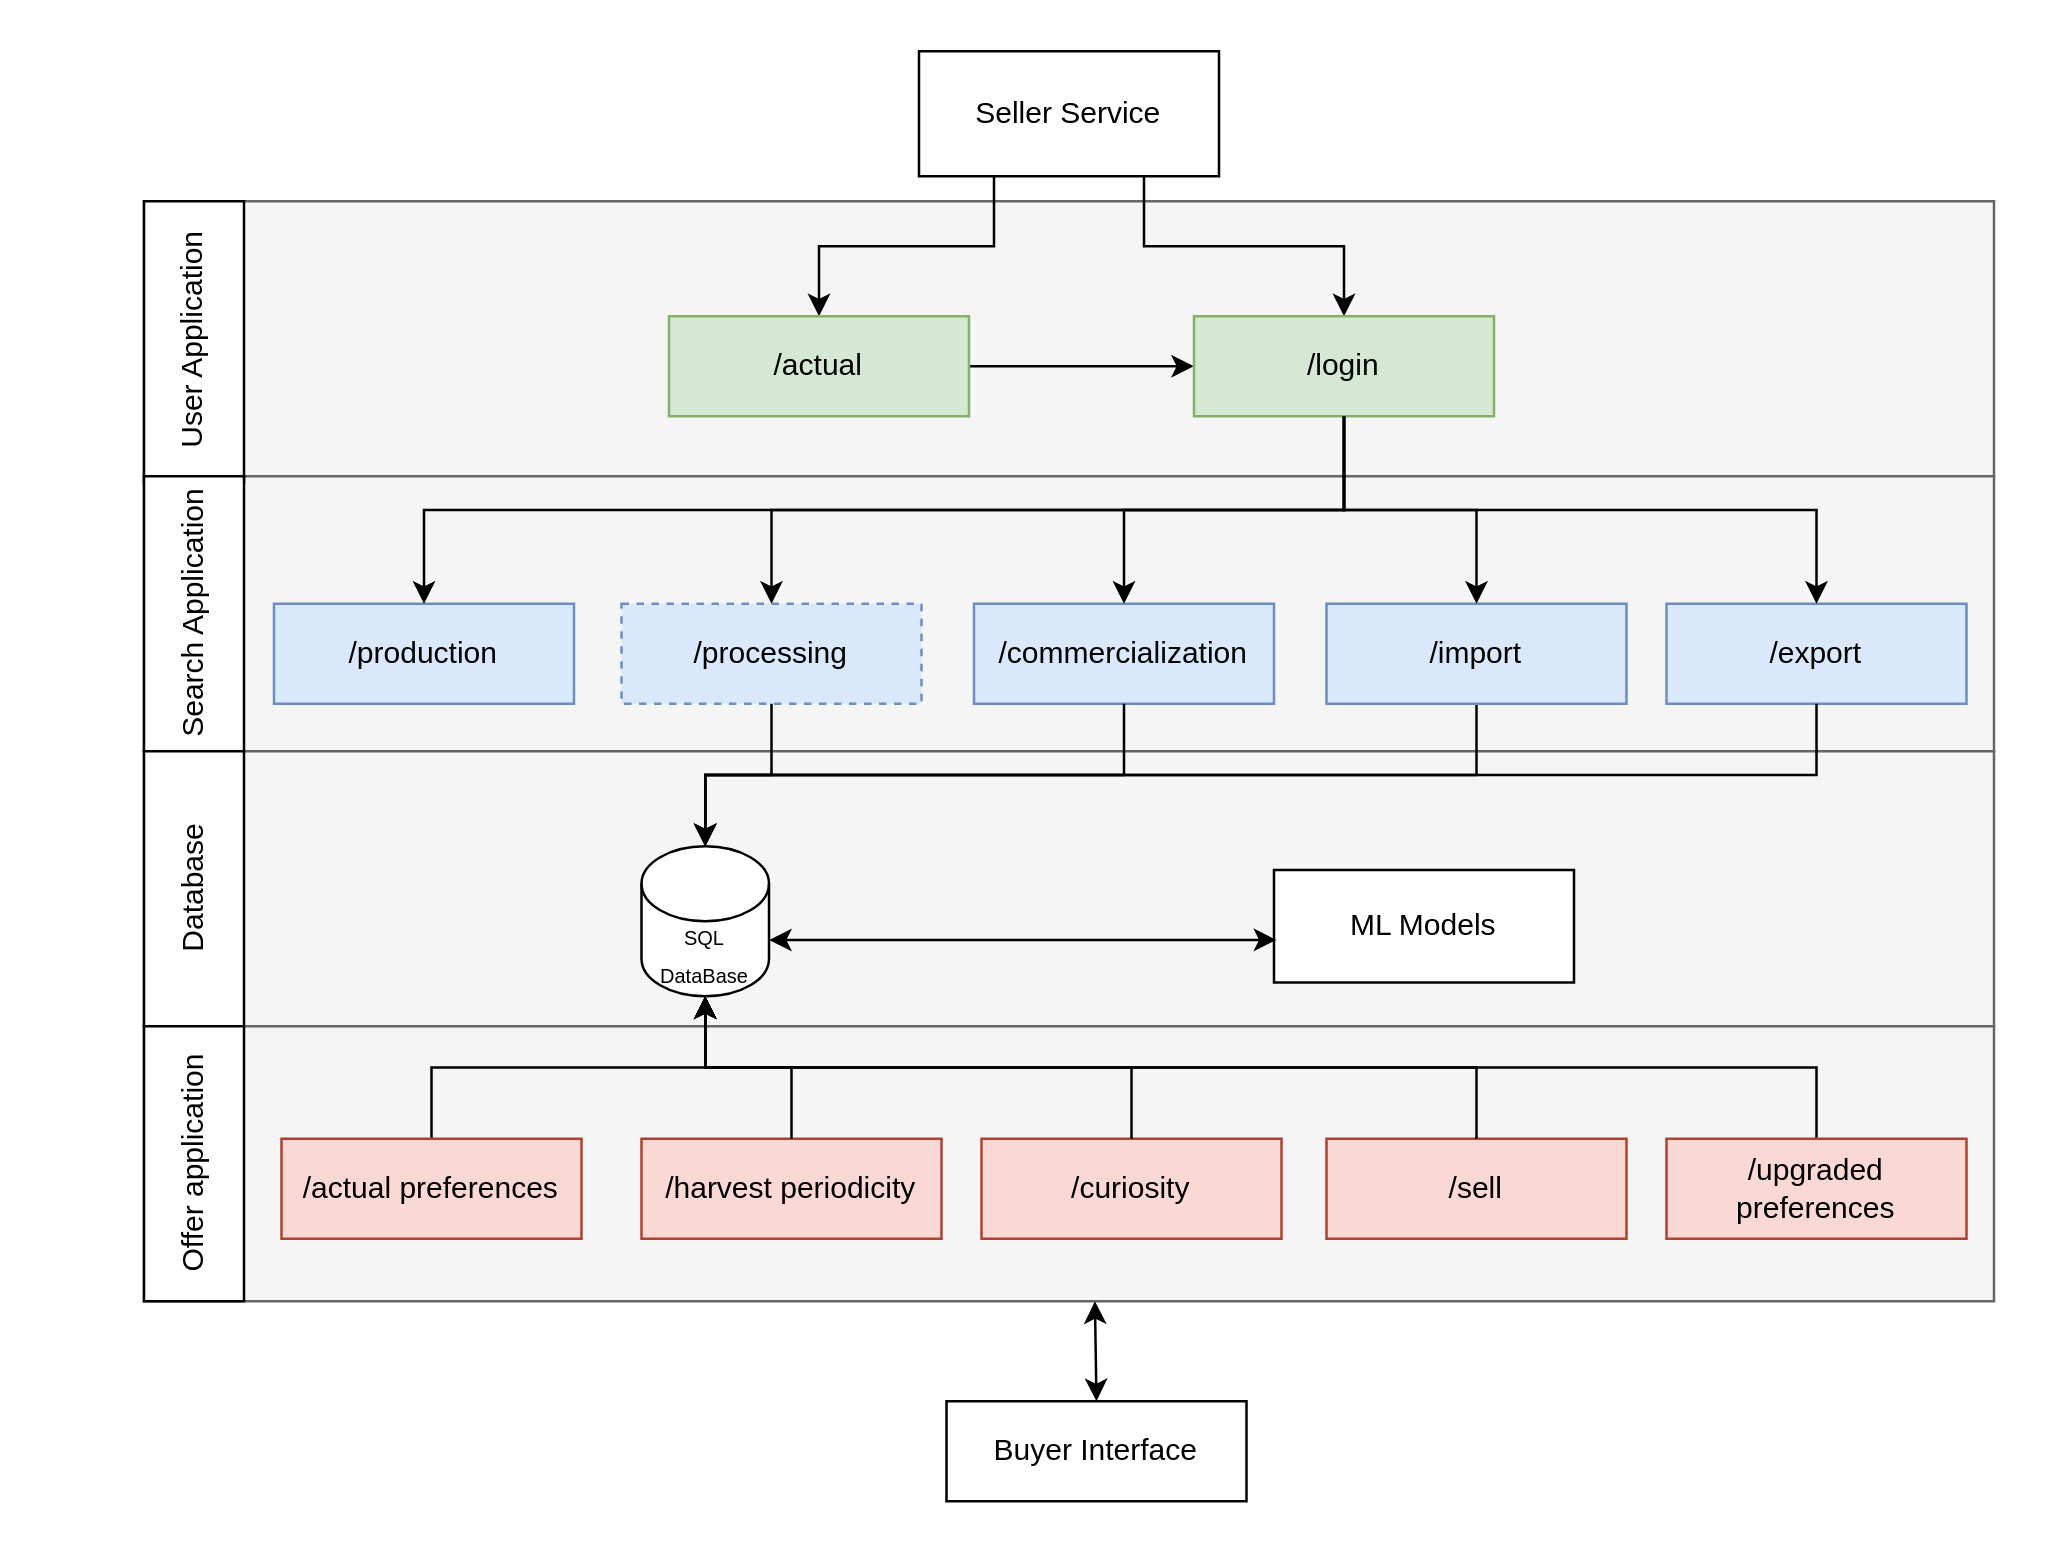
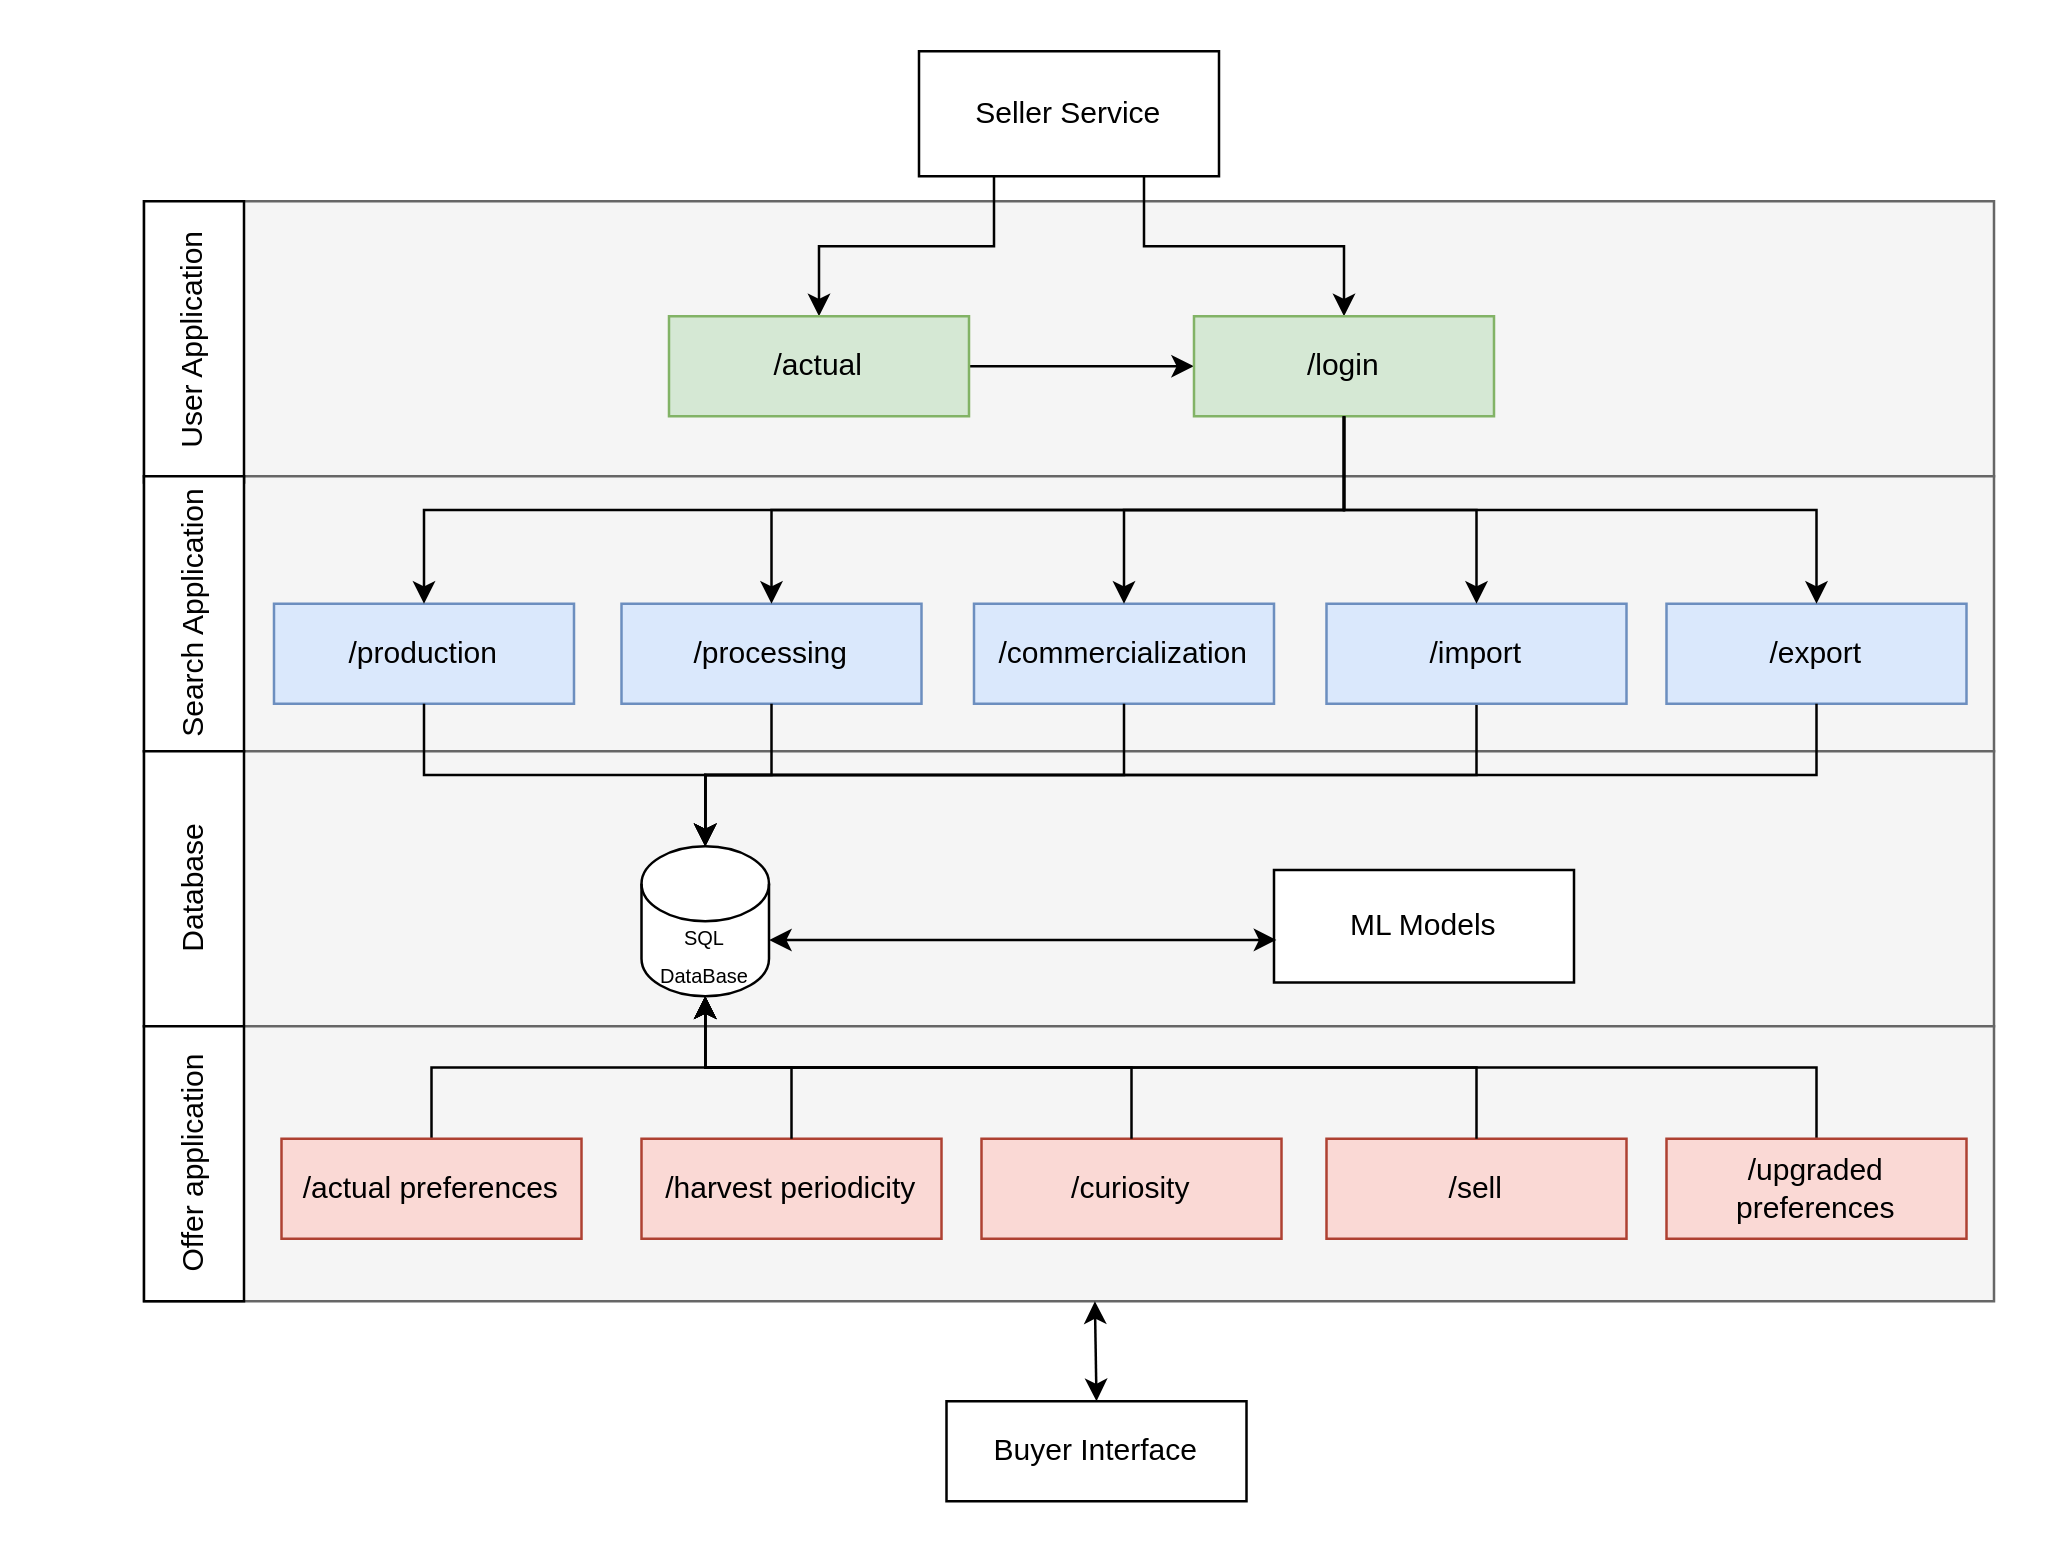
- <mxCell id="15" value="/processing" style="rounded=0;whiteSpace=wrap;html=1;fillColor=#dae8fc;strokeColor=#6c8ebf;dashed=1;" parent="1" vertex="1"><mxGeometry x="248" y="241" width="120" height="40" as="geometry" /></mxCell>
+ <mxCell id="15" value="/processing" style="rounded=0;whiteSpace=wrap;html=1;fillColor=#dae8fc;strokeColor=#6c8ebf;" parent="1" vertex="1"><mxGeometry x="248" y="241" width="120" height="40" as="geometry" /></mxCell>
+ <mxCell id="37" style="edgeStyle=orthogonalEdgeStyle;rounded=0;orthogonalLoop=1;jettySize=auto;html=1;exitX=0.5;exitY=1;exitDx=0;exitDy=0;entryX=0.5;entryY=0;entryDx=0;entryDy=0;entryPerimeter=0;" parent="1" source="14" target="25" edge="1"><mxGeometry relative="1" as="geometry" /></mxCell>
